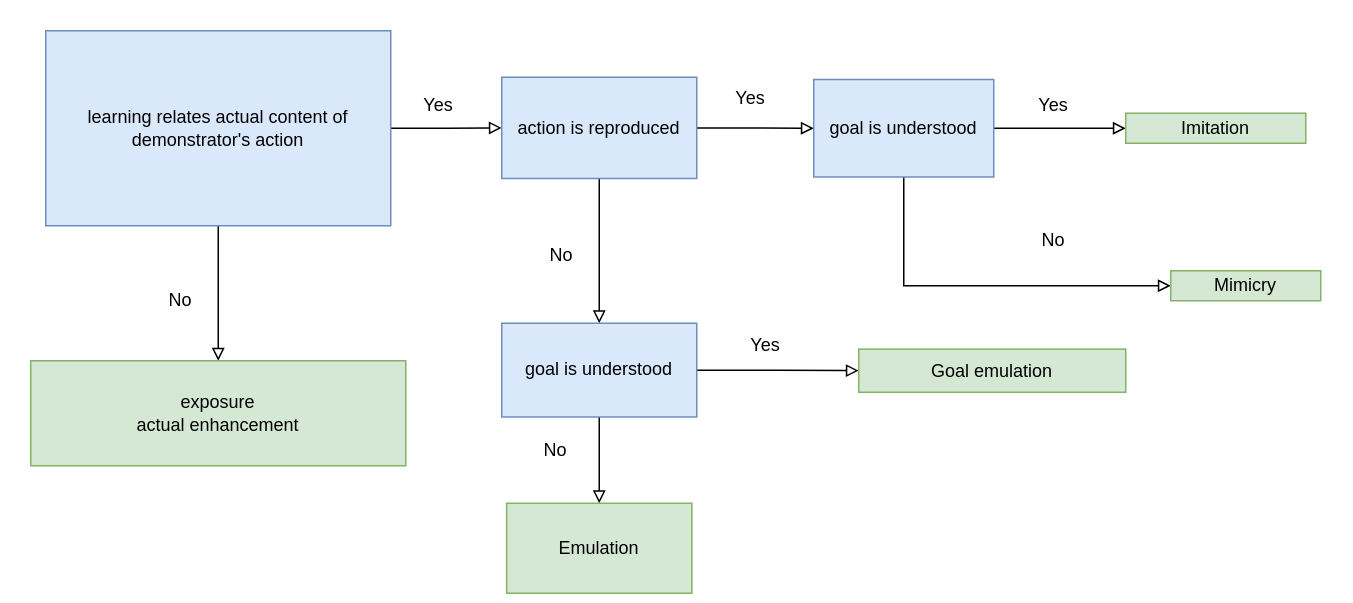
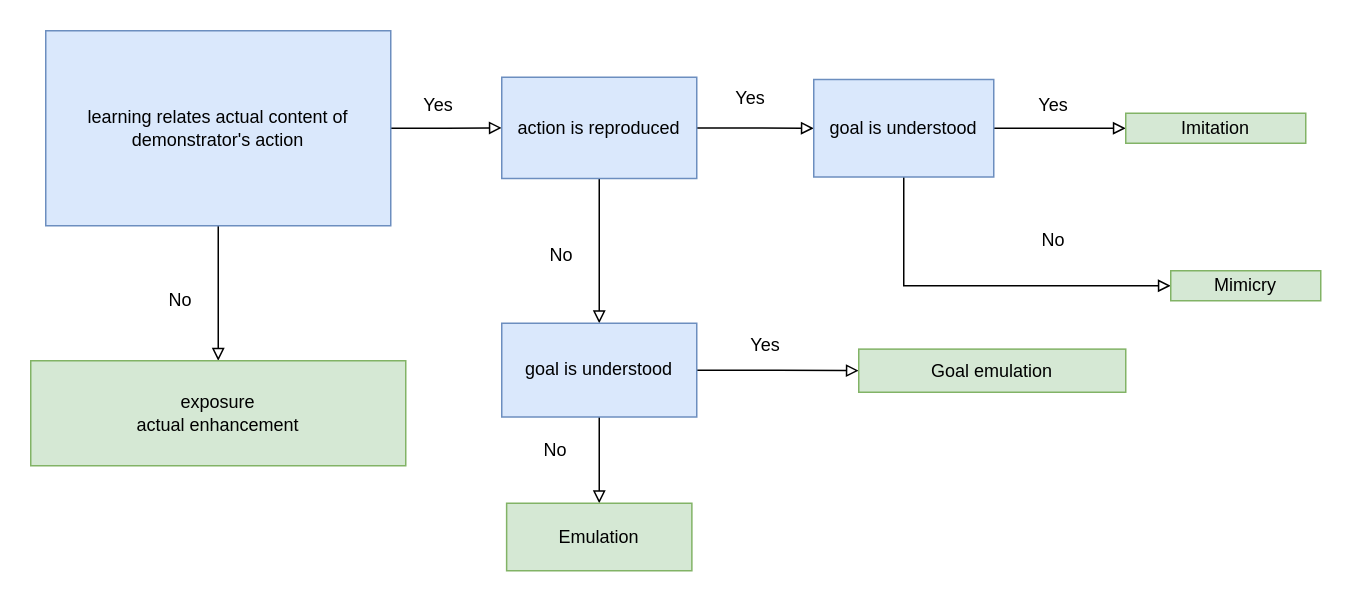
- <mxCell id="18" value="Emulation" style="text;html=1;strokeColor=#82b366;fillColor=#d5e8d4;align=center;verticalAlign=middle;whiteSpace=wrap;rounded=0;" vertex="1" parent="1"><mxGeometry x="337.25" y="335" width="123.5" height="60" as="geometry" /></mxCell>
+ <mxCell id="18" value="Emulation" style="text;html=1;strokeColor=#82b366;fillColor=#d5e8d4;align=center;verticalAlign=middle;whiteSpace=wrap;rounded=0;" vertex="1" parent="1"><mxGeometry x="337.25" y="335" width="123.5" height="45" as="geometry" /></mxCell>
